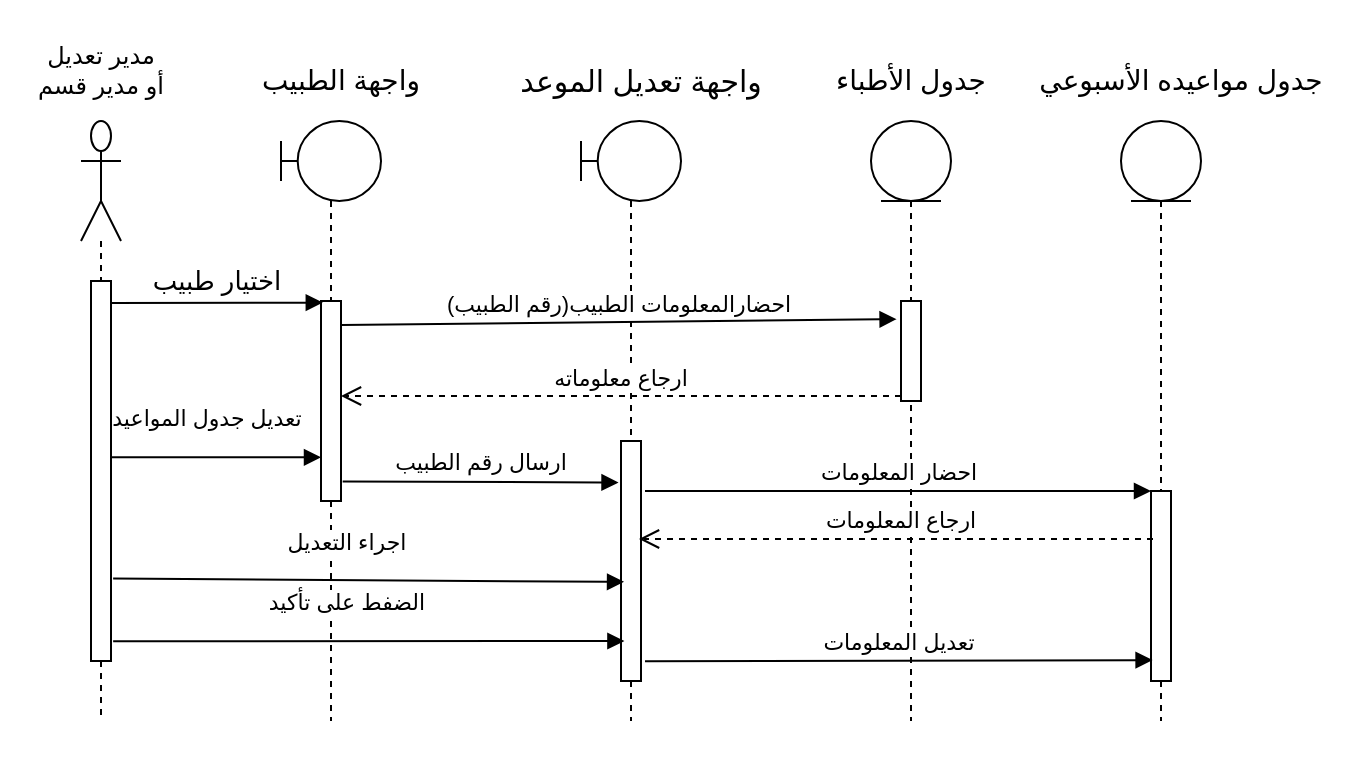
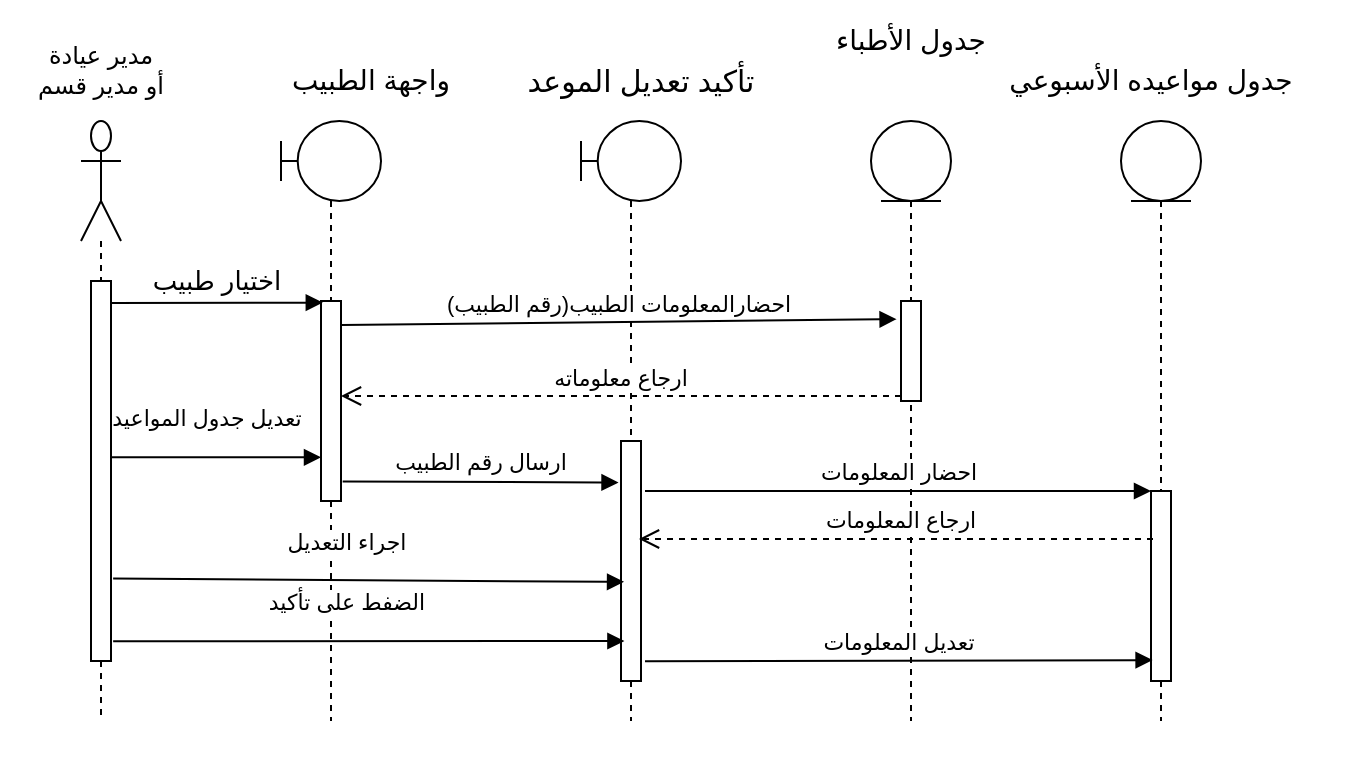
- <mxCell id="25" value="مدير تعديل&lt;br&gt;أو مدير قسم&lt;br&gt;" style="text;html=1;align=center;verticalAlign=middle;resizable=0;points=[];autosize=1;" vertex="1" parent="1"><mxGeometry x="20" y="20" width="60" height="30" as="geometry" /></mxCell>
+ <mxCell id="25" value="مدير عيادة&lt;br&gt;أو مدير قسم&lt;br&gt;" style="text;html=1;align=center;verticalAlign=middle;resizable=0;points=[];autosize=1;" vertex="1" parent="1"><mxGeometry x="20" y="20" width="60" height="30" as="geometry" /></mxCell>
- <mxCell id="8" value="&lt;font style=&quot;font-size: 14px&quot;&gt;واجهة الطبيب&lt;/font&gt;" style="text;html=1;align=center;verticalAlign=middle;resizable=0;points=[];autosize=1;" vertex="1" parent="1"><mxGeometry x="130" y="30" width="80" height="20" as="geometry" /></mxCell>
+ <mxCell id="8" value="&lt;font style=&quot;font-size: 14px&quot;&gt;واجهة الطبيب&lt;/font&gt;" style="text;html=1;align=center;verticalAlign=middle;resizable=0;points=[];autosize=1;" vertex="1" parent="1"><mxGeometry x="145" y="30" width="80" height="20" as="geometry" /></mxCell>
- <mxCell id="9" value="&lt;font style=&quot;font-size: 15px&quot;&gt;واجهة تعديل الموعد&lt;/font&gt;" style="text;html=1;align=center;verticalAlign=middle;resizable=0;points=[];autosize=1;" vertex="1" parent="1"><mxGeometry x="265" y="30" width="110" height="20" as="geometry" /></mxCell>
+ <mxCell id="9" value="&lt;font style=&quot;font-size: 15px&quot;&gt;تأكيد تعديل الموعد&lt;/font&gt;" style="text;html=1;align=center;verticalAlign=middle;resizable=0;points=[];autosize=1;" vertex="1" parent="1"><mxGeometry x="265" y="30" width="110" height="20" as="geometry" /></mxCell>
- <mxCell id="12" value="&lt;font style=&quot;font-size: 14px&quot;&gt;جدول الأطباء&lt;/font&gt;" style="text;html=1;align=center;verticalAlign=middle;resizable=0;points=[];autosize=1;" vertex="1" parent="1"><mxGeometry x="415" y="30" width="80" height="20" as="geometry" /></mxCell>
+ <mxCell id="12" value="&lt;font style=&quot;font-size: 14px&quot;&gt;جدول الأطباء&lt;/font&gt;" style="text;html=1;align=center;verticalAlign=middle;resizable=0;points=[];autosize=1;" vertex="1" parent="1"><mxGeometry x="415" y="10" width="80" height="20" as="geometry" /></mxCell>
- <mxCell id="15" value="&lt;font style=&quot;font-size: 14px&quot;&gt;جدول مواعيده الأسبوعي&lt;/font&gt;" style="text;html=1;align=center;verticalAlign=middle;resizable=0;points=[];autosize=1;" vertex="1" parent="1"><mxGeometry x="525" y="30" width="130" height="20" as="geometry" /></mxCell>
+ <mxCell id="15" value="&lt;font style=&quot;font-size: 14px&quot;&gt;جدول مواعيده الأسبوعي&lt;/font&gt;" style="text;html=1;align=center;verticalAlign=middle;resizable=0;points=[];autosize=1;" vertex="1" parent="1"><mxGeometry x="510" y="30" width="130" height="20" as="geometry" /></mxCell>
